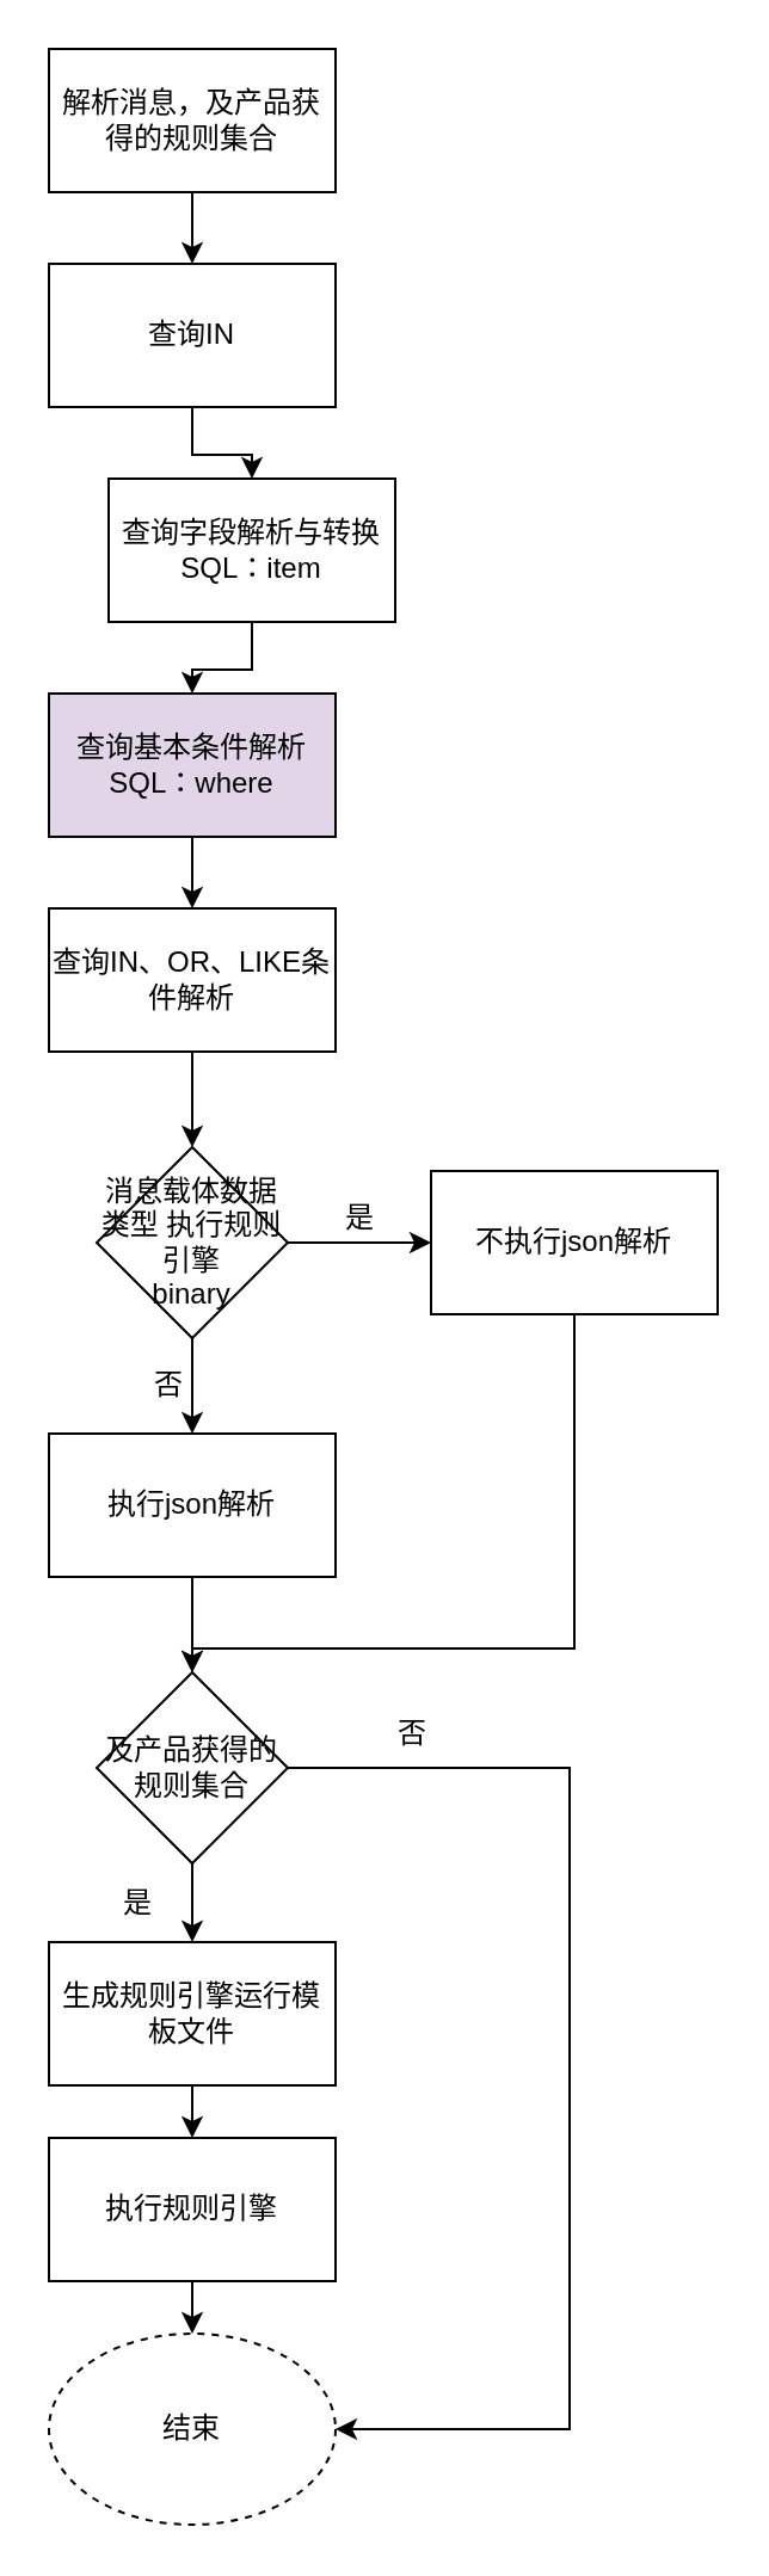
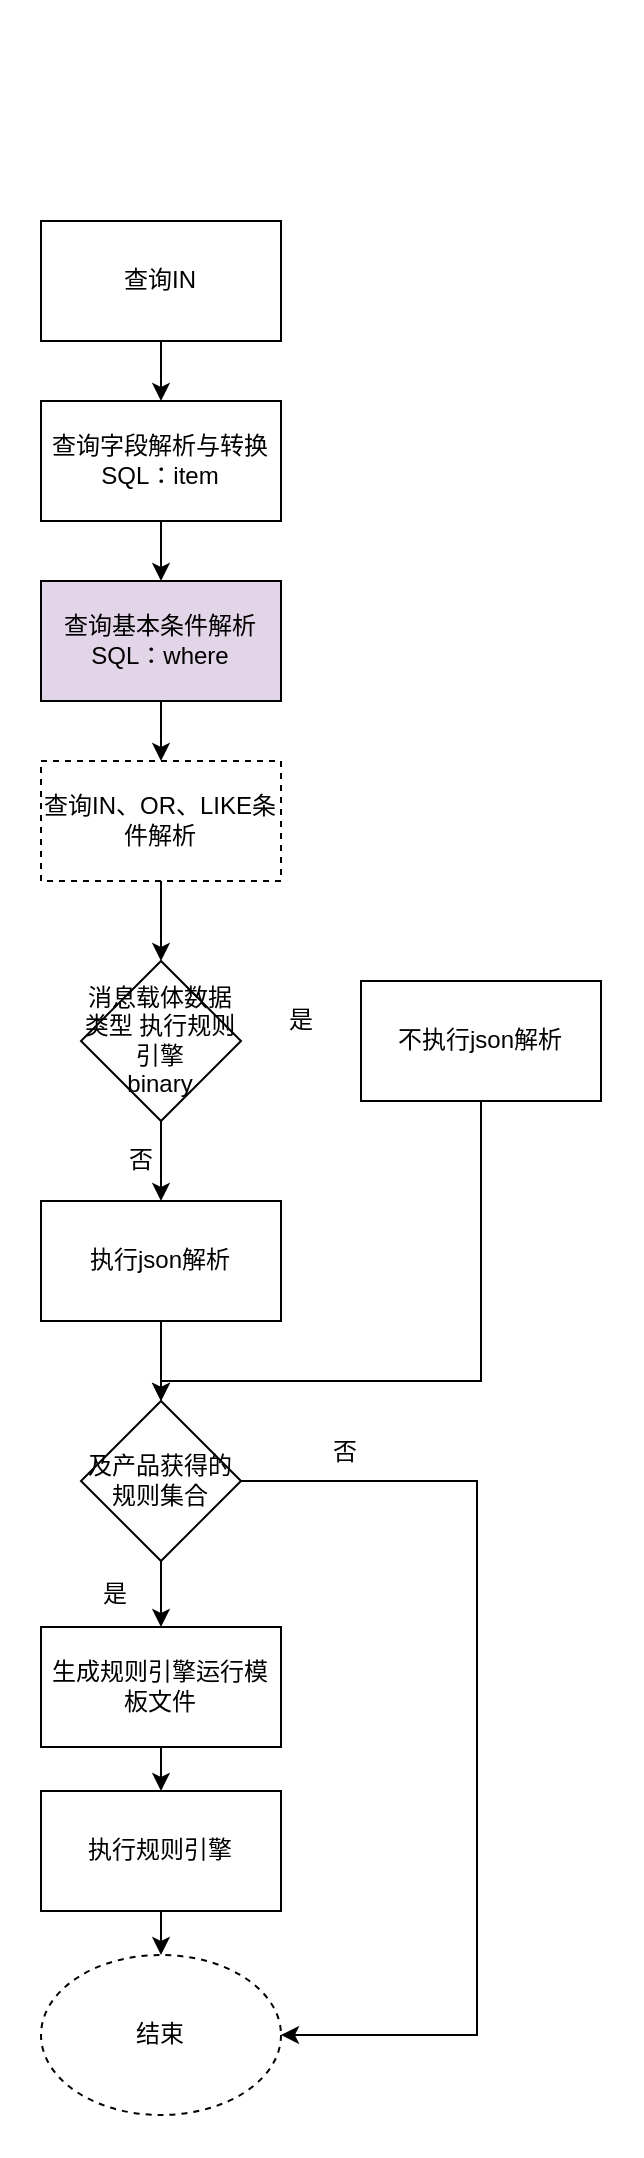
- <mxCell id="3" value="解析消息，及产品获得的规则集合" style="rounded=0;whiteSpace=wrap;html=1;" vertex="1" parent="1"><mxGeometry x="20" y="20" width="120" height="60" as="geometry" /></mxCell>
- <mxCell id="2" value="" style="edgeStyle=orthogonalEdgeStyle;rounded=0;orthogonalLoop=1;jettySize=auto;html=1;" edge="1" parent="1" source="3" target="7"><mxGeometry relative="1" as="geometry" /></mxCell>
- <mxCell id="5" value="查询字段解析与转换&lt;br&gt;SQL：item" style="rounded=0;whiteSpace=wrap;html=1;" vertex="1" parent="1"><mxGeometry x="45" y="200" width="120" height="60" as="geometry" /></mxCell>
+ <mxCell id="5" value="查询字段解析与转换&lt;br&gt;SQL：item" style="rounded=0;whiteSpace=wrap;html=1;" vertex="1" parent="1"><mxGeometry x="20" y="200" width="120" height="60" as="geometry" /></mxCell>
- <mxCell id="11" value="查询IN、OR、LIKE条件解析" style="rounded=0;whiteSpace=wrap;html=1;" vertex="1" parent="1"><mxGeometry x="20" y="380" width="120" height="60" as="geometry" /></mxCell>
+ <mxCell id="11" value="查询IN、OR、LIKE条件解析" style="rounded=0;whiteSpace=wrap;html=1;dashed=1;" vertex="1" parent="1"><mxGeometry x="20" y="380" width="120" height="60" as="geometry" /></mxCell>
- <mxCell id="13" value="" style="edgeStyle=orthogonalEdgeStyle;rounded=0;orthogonalLoop=1;jettySize=auto;html=1;" edge="1" parent="1" source="14" target="19"><mxGeometry relative="1" as="geometry" /></mxCell>
